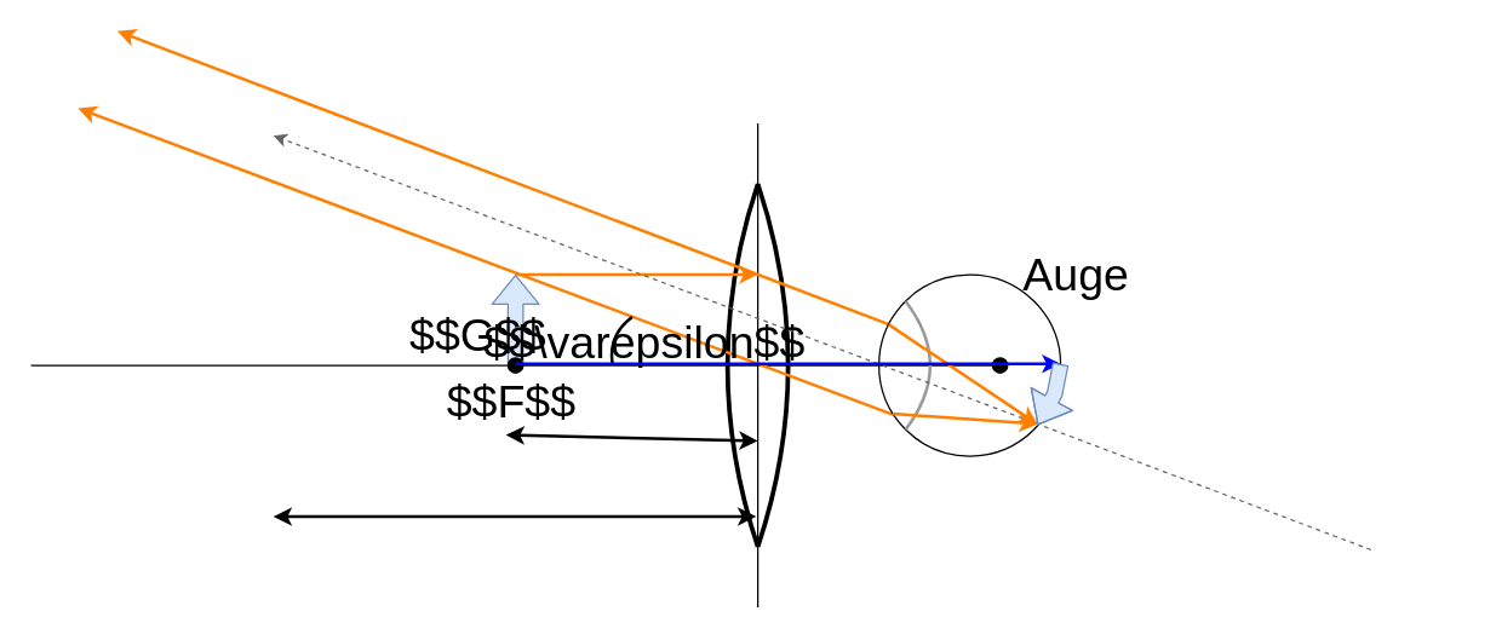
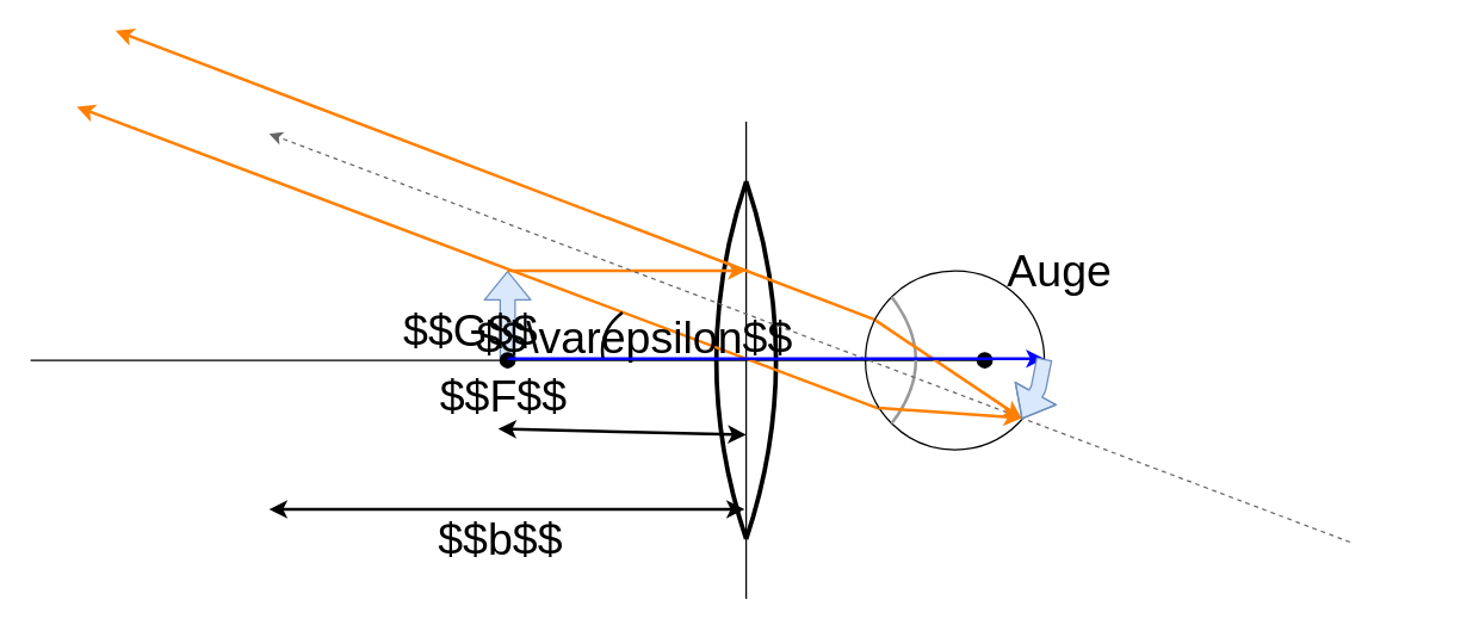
+ <mxCell id="18" value="$$b$$" style="text;html=1;resizable=0;autosize=1;align=center;verticalAlign=middle;points=[];fillColor=none;strokeColor=none;rounded=0;fontSize=30;" vertex="1" parent="1"><mxGeometry x="285" y="341" width="100" height="40" as="geometry" /></mxCell>
